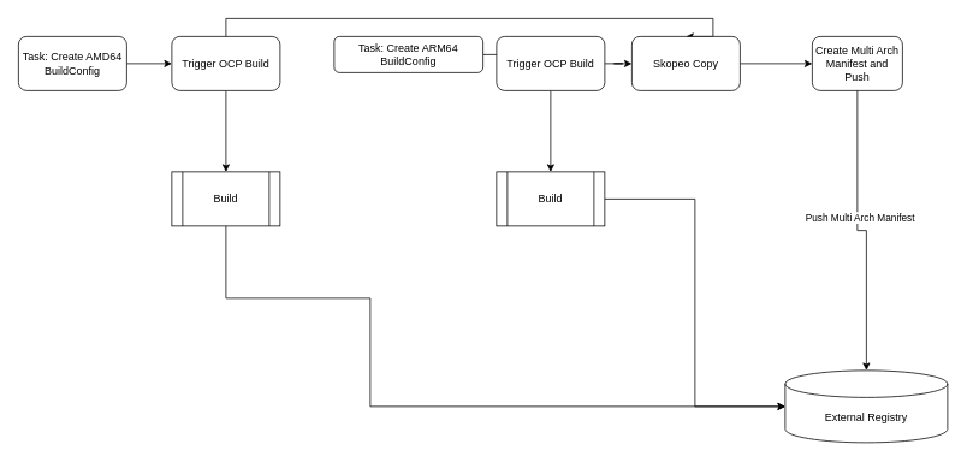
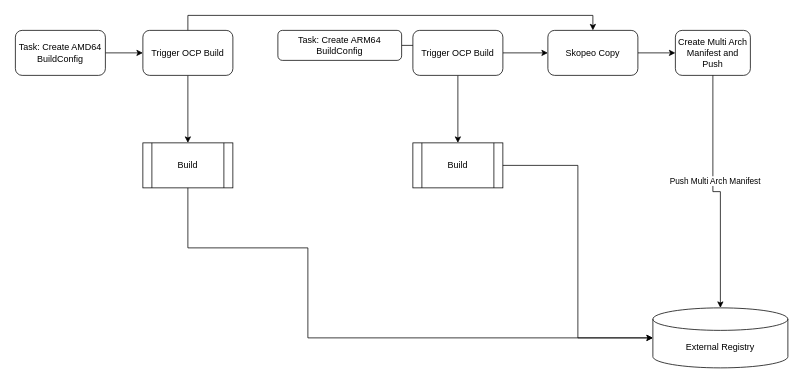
- <mxCell id="17" value="Skopeo Copy" style="rounded=1;whiteSpace=wrap;html=1;" parent="1" vertex="1"><mxGeometry x="700" y="40" width="120" height="60" as="geometry" /></mxCell>
+ <mxCell id="17" value="Skopeo Copy" style="rounded=1;whiteSpace=wrap;html=1;" parent="1" vertex="1"><mxGeometry x="730" y="40" width="120" height="60" as="geometry" /></mxCell>
